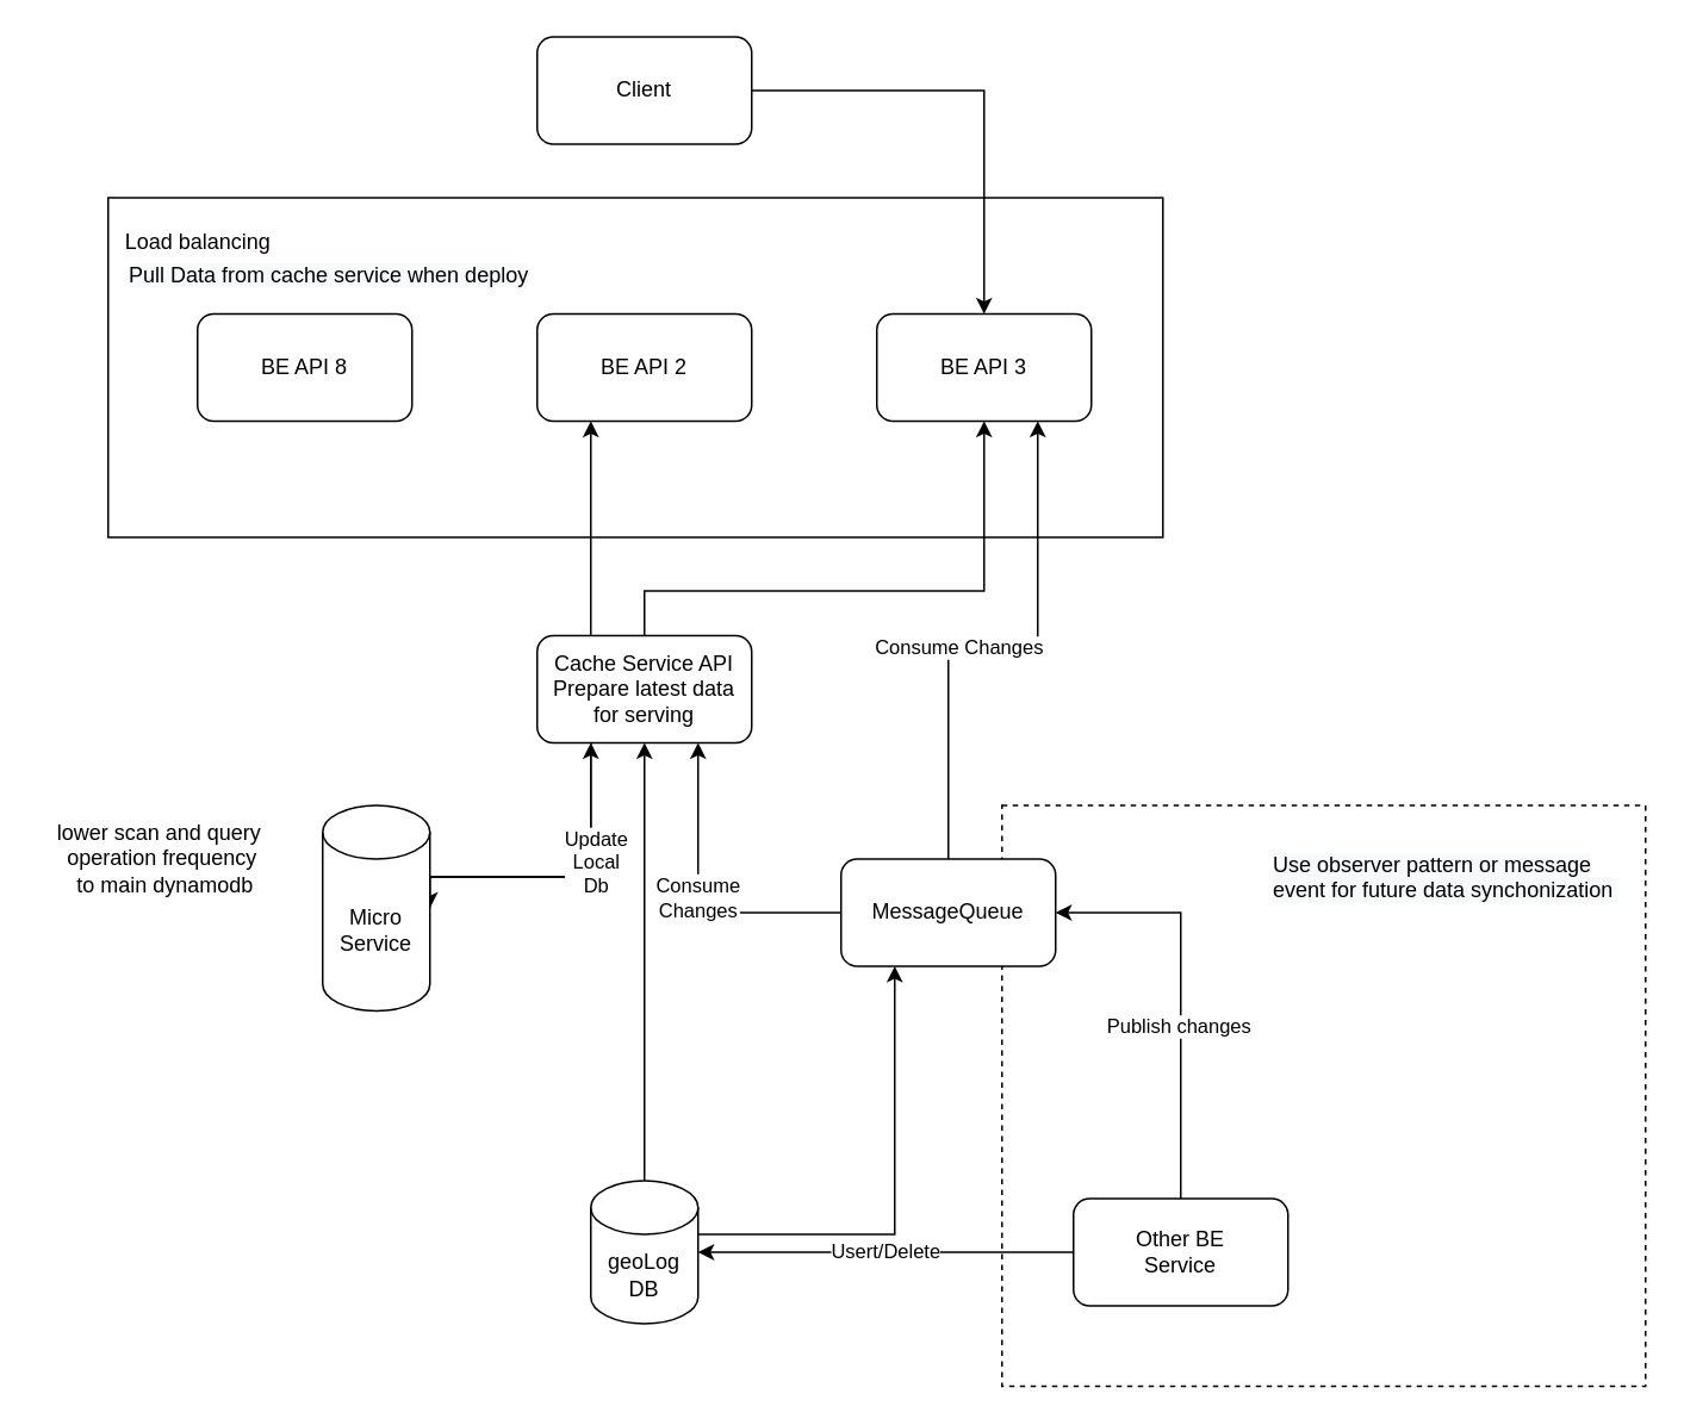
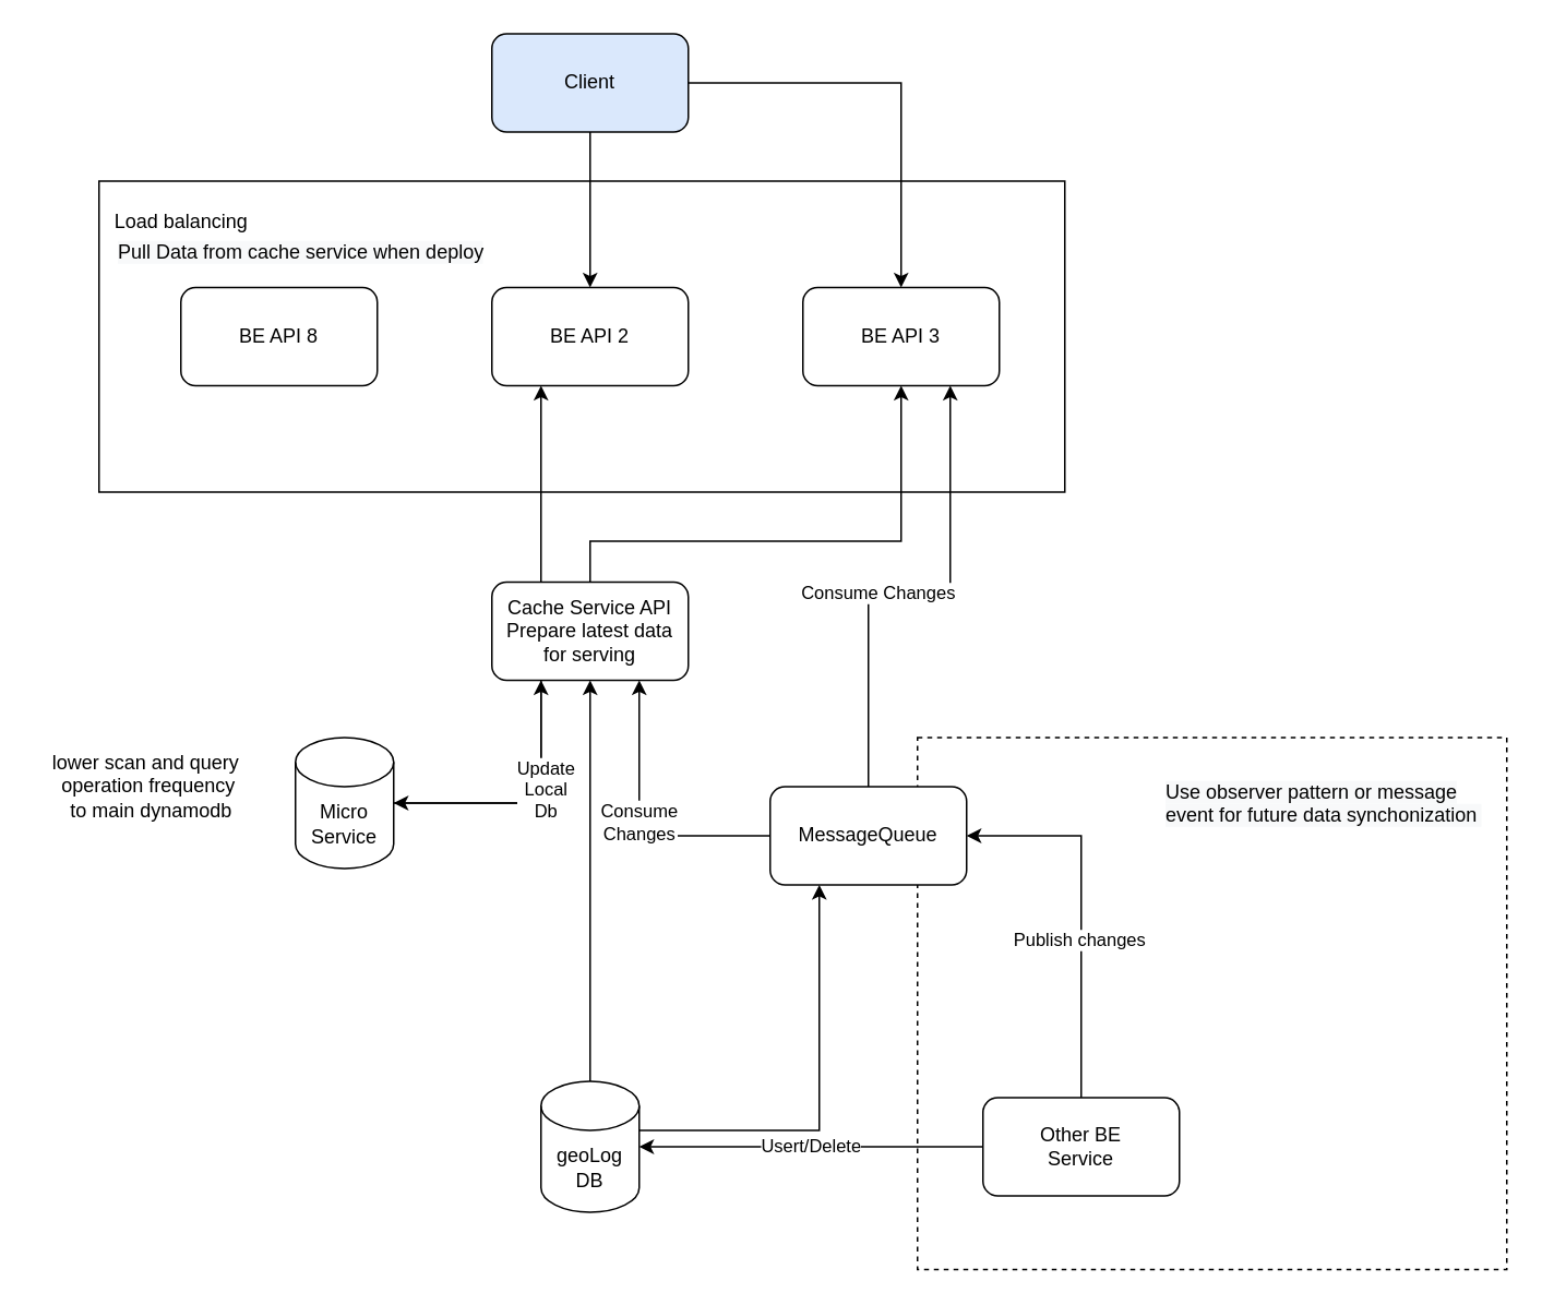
- <mxCell id="6" value="Client" style="rounded=1;whiteSpace=wrap;html=1;" parent="1" vertex="1"><mxGeometry x="300" y="20" width="120" height="60" as="geometry" /></mxCell>
+ <mxCell id="6" value="Client" style="rounded=1;whiteSpace=wrap;html=1;fillColor=#dae8fc;" parent="1" vertex="1"><mxGeometry x="300" y="20" width="120" height="60" as="geometry" /></mxCell>
+ <mxCell id="4" value="" style="edgeStyle=orthogonalEdgeStyle;rounded=0;orthogonalLoop=1;jettySize=auto;html=1;" parent="1" source="6" target="7" edge="1"><mxGeometry relative="1" as="geometry" /></mxCell>
- <mxCell id="18" value="Micro Service" style="shape=cylinder3;whiteSpace=wrap;html=1;boundedLbl=1;backgroundOutline=1;size=15;" parent="1" vertex="1"><mxGeometry x="180" y="450" width="60" height="115" as="geometry" /></mxCell>
+ <mxCell id="18" value="Micro Service" style="shape=cylinder3;whiteSpace=wrap;html=1;boundedLbl=1;backgroundOutline=1;size=15;" parent="1" vertex="1"><mxGeometry x="180" y="450" width="60" height="80" as="geometry" /></mxCell>
